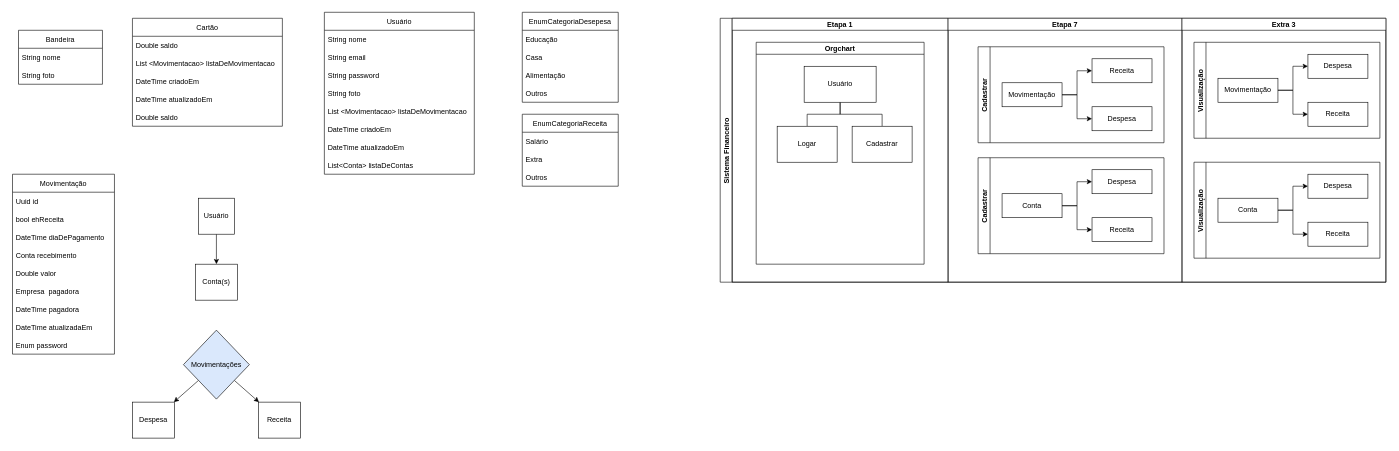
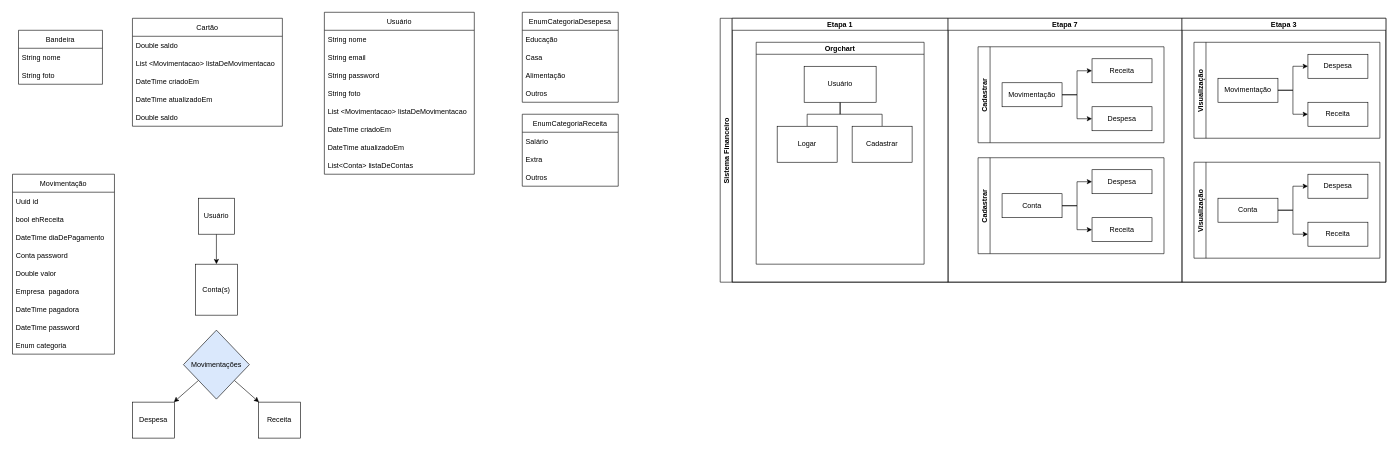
- <mxCell id="68" value="Extra 3" style="swimlane;startSize=20;" vertex="1" parent="47"><mxGeometry x="770" width="340" height="440" as="geometry" /></mxCell>
+ <mxCell id="68" value="Etapa 3" style="swimlane;startSize=20;" vertex="1" parent="47"><mxGeometry x="770" width="340" height="440" as="geometry" /></mxCell>
- <mxCell id="22" value="Conta recebimento" style="text;strokeColor=none;fillColor=none;align=left;verticalAlign=middle;spacingLeft=4;spacingRight=4;overflow=hidden;points=[[0,0.5],[1,0.5]];portConstraint=eastwest;rotatable=0;" vertex="1" parent="18"><mxGeometry y="120" width="170" height="30" as="geometry" /></mxCell>
+ <mxCell id="22" value="Conta password" style="text;strokeColor=none;fillColor=none;align=left;verticalAlign=middle;spacingLeft=4;spacingRight=4;overflow=hidden;points=[[0,0.5],[1,0.5]];portConstraint=eastwest;rotatable=0;" vertex="1" parent="18"><mxGeometry y="120" width="170" height="30" as="geometry" /></mxCell>
- <mxCell id="46" value="Conta(s)" style="whiteSpace=wrap;html=1;" vertex="1" parent="1"><mxGeometry x="325" y="440" width="70" height="60" as="geometry" /></mxCell>
+ <mxCell id="46" value="Conta(s)" style="whiteSpace=wrap;html=1;" vertex="1" parent="1"><mxGeometry x="325" y="440" width="70" height="85" as="geometry" /></mxCell>
- <mxCell id="26" value="DateTime atualizadaEm" style="text;strokeColor=none;fillColor=none;align=left;verticalAlign=middle;spacingLeft=4;spacingRight=4;overflow=hidden;points=[[0,0.5],[1,0.5]];portConstraint=eastwest;rotatable=0;" vertex="1" parent="18"><mxGeometry y="240" width="170" height="30" as="geometry" /></mxCell>
+ <mxCell id="26" value="DateTime password" style="text;strokeColor=none;fillColor=none;align=left;verticalAlign=middle;spacingLeft=4;spacingRight=4;overflow=hidden;points=[[0,0.5],[1,0.5]];portConstraint=eastwest;rotatable=0;" vertex="1" parent="18"><mxGeometry y="240" width="170" height="30" as="geometry" /></mxCell>
- <mxCell id="27" value="Enum password" style="text;strokeColor=none;fillColor=none;align=left;verticalAlign=middle;spacingLeft=4;spacingRight=4;overflow=hidden;points=[[0,0.5],[1,0.5]];portConstraint=eastwest;rotatable=0;" vertex="1" parent="18"><mxGeometry y="270" width="170" height="30" as="geometry" /></mxCell>
+ <mxCell id="27" value="Enum categoria" style="text;strokeColor=none;fillColor=none;align=left;verticalAlign=middle;spacingLeft=4;spacingRight=4;overflow=hidden;points=[[0,0.5],[1,0.5]];portConstraint=eastwest;rotatable=0;" vertex="1" parent="18"><mxGeometry y="270" width="170" height="30" as="geometry" /></mxCell>
